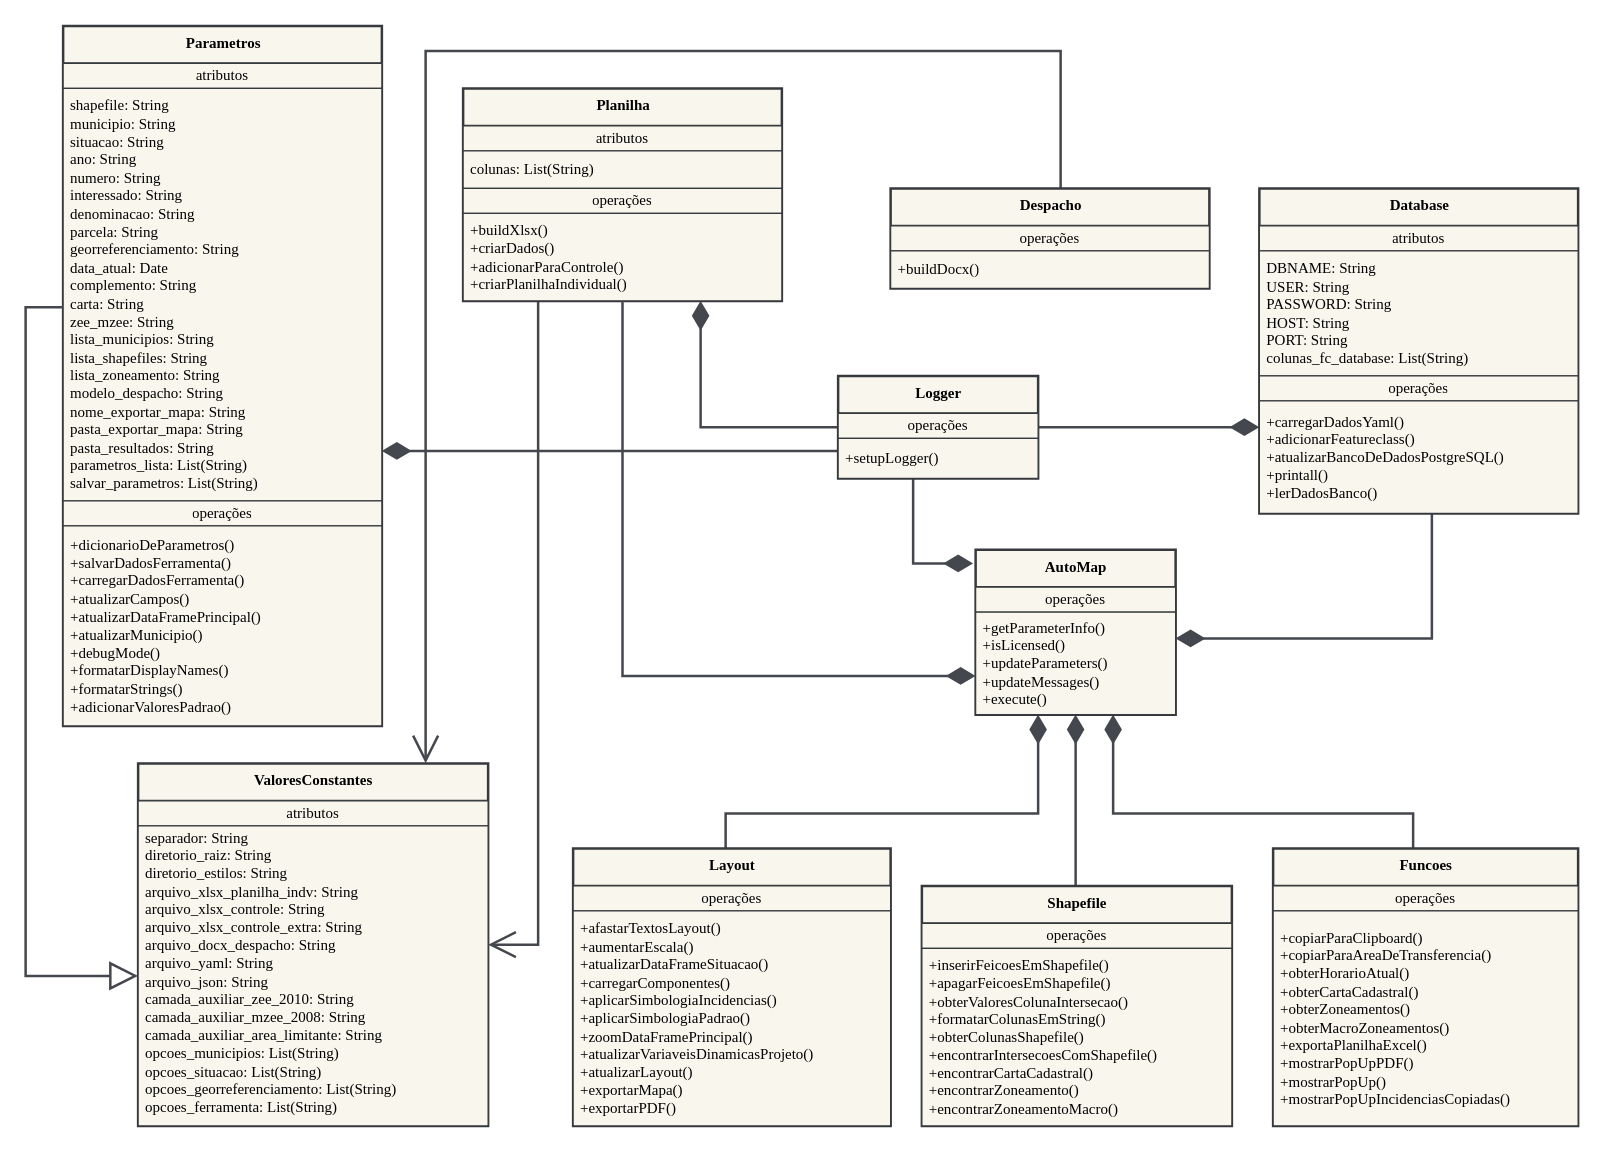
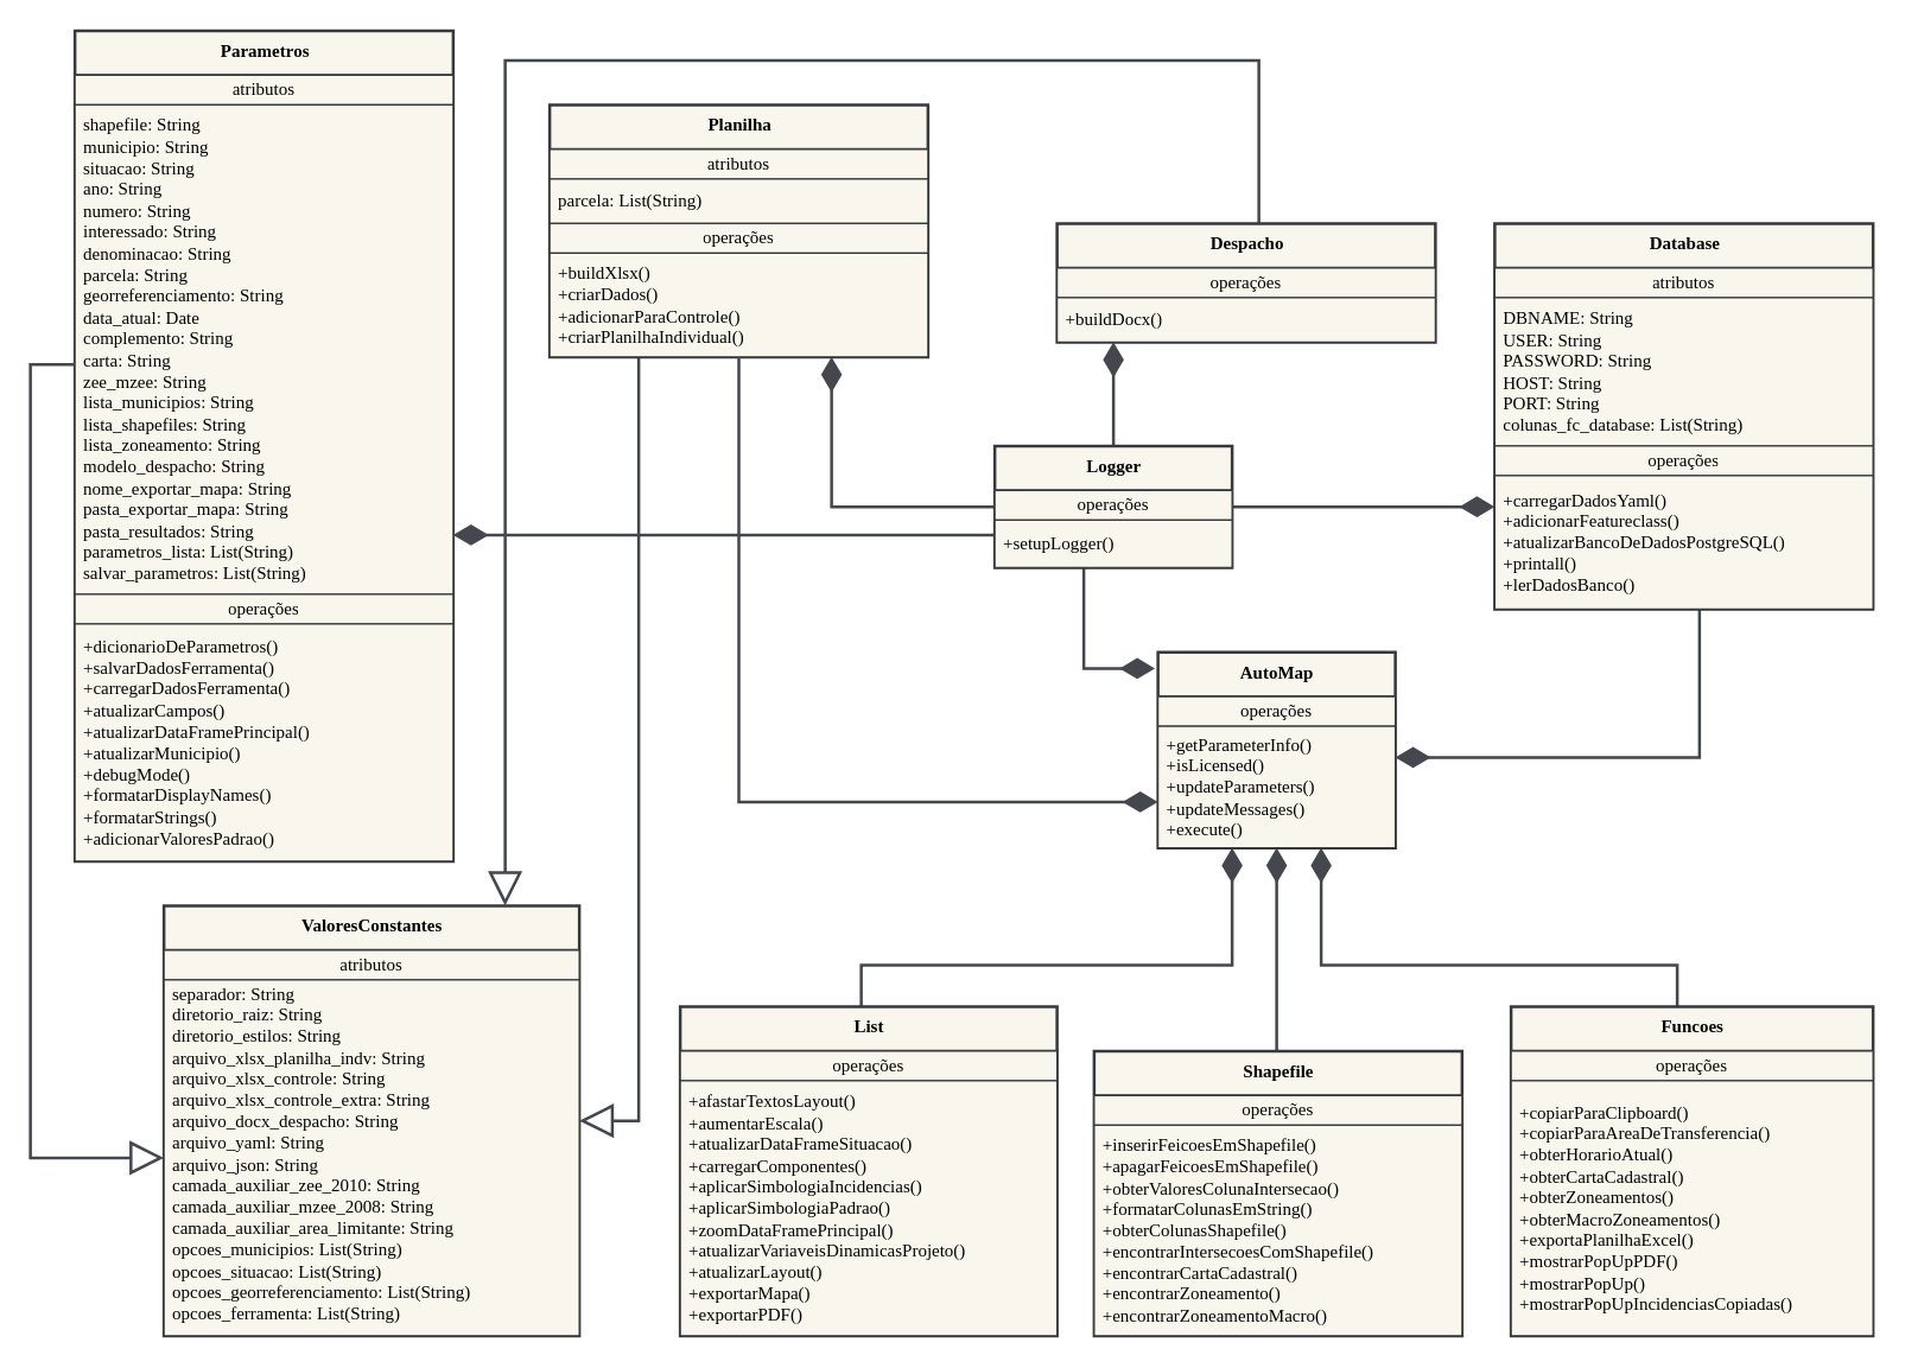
- <mxCell id="36" value="&lt;div&gt;&lt;span style=&quot;background-color: initial;&quot;&gt;&lt;div&gt;colunas: List(String)&lt;/div&gt;&lt;/span&gt;&lt;/div&gt;" style="text;html=1;strokeColor=#36393d;fillColor=#f9f7ed;align=left;verticalAlign=middle;spacingLeft=4;spacingRight=4;overflow=hidden;rotatable=0;points=[[0,0.5],[1,0.5]];portConstraint=eastwest;fontColor=#000000;fontFamily=Verdana;" parent="34" vertex="1"><mxGeometry y="50" width="255" height="30" as="geometry" /></mxCell>
+ <mxCell id="36" value="&lt;div&gt;&lt;span style=&quot;background-color: initial;&quot;&gt;&lt;div&gt;parcela: List(String)&lt;/div&gt;&lt;/span&gt;&lt;/div&gt;" style="text;html=1;strokeColor=#36393d;fillColor=#f9f7ed;align=left;verticalAlign=middle;spacingLeft=4;spacingRight=4;overflow=hidden;rotatable=0;points=[[0,0.5],[1,0.5]];portConstraint=eastwest;fontColor=#000000;fontFamily=Verdana;" parent="34" vertex="1"><mxGeometry y="50" width="255" height="30" as="geometry" /></mxCell>
+ <mxCell id="29" style="edgeStyle=orthogonalEdgeStyle;rounded=0;html=1;strokeColor=#44474D;strokeWidth=2;startArrow=none;startFill=0;endArrow=diamondThin;endFill=1;startSize=18;endSize=18;" parent="1" source="30" target="40" edge="1"><mxGeometry relative="1" as="geometry"><Array as="points"><mxPoint x="750" y="250" /><mxPoint x="750" y="250" /></Array></mxGeometry></mxCell>
- <mxCell id="39" style="edgeStyle=orthogonalEdgeStyle;rounded=0;html=1;strokeColor=#44474D;strokeWidth=2;startArrow=none;startFill=0;endArrow=open;endFill=0;startSize=18;endSize=18;" parent="1" source="40" target="7" edge="1"><mxGeometry relative="1" as="geometry"><Array as="points"><mxPoint x="848" y="40" /><mxPoint x="340" y="40" /></Array></mxGeometry></mxCell>
+ <mxCell id="39" style="edgeStyle=orthogonalEdgeStyle;rounded=0;html=1;strokeColor=#44474D;strokeWidth=2;startArrow=none;startFill=0;endArrow=block;endFill=0;startSize=18;endSize=18;" parent="1" source="40" target="7" edge="1"><mxGeometry relative="1" as="geometry"><Array as="points"><mxPoint x="848" y="40" /><mxPoint x="340" y="40" /></Array></mxGeometry></mxCell>
- <mxCell id="15" value="&lt;b&gt;Layout&lt;/b&gt;" style="swimlane;fontStyle=0;align=center;verticalAlign=top;childLayout=stackLayout;horizontal=1;startSize=30;horizontalStack=0;resizeParent=1;resizeParentMax=0;resizeLast=0;collapsible=0;marginBottom=0;html=1;strokeWidth=2;fillColor=#f9f7ed;strokeColor=#36393d;fontColor=#000000;fontFamily=Verdana;" parent="1" vertex="1"><mxGeometry x="458" y="678" width="254" height="222" as="geometry" /></mxCell>
+ <mxCell id="15" value="&lt;b&gt;List&lt;/b&gt;" style="swimlane;fontStyle=0;align=center;verticalAlign=top;childLayout=stackLayout;horizontal=1;startSize=30;horizontalStack=0;resizeParent=1;resizeParentMax=0;resizeLast=0;collapsible=0;marginBottom=0;html=1;strokeWidth=2;fillColor=#f9f7ed;strokeColor=#36393d;fontColor=#000000;fontFamily=Verdana;" parent="1" vertex="1"><mxGeometry x="458" y="678" width="254" height="222" as="geometry" /></mxCell>
- <mxCell id="33" style="edgeStyle=orthogonalEdgeStyle;rounded=0;html=1;strokeColor=#44474D;strokeWidth=2;startArrow=none;startFill=0;endArrow=open;endFill=0;startSize=18;endSize=18;" parent="1" source="34" target="7" edge="1"><mxGeometry relative="1" as="geometry"><Array as="points"><mxPoint x="430" y="755" /></Array></mxGeometry></mxCell>
+ <mxCell id="33" style="edgeStyle=orthogonalEdgeStyle;rounded=0;html=1;strokeColor=#44474D;strokeWidth=2;startArrow=none;startFill=0;endArrow=block;endFill=0;startSize=18;endSize=18;" parent="1" source="34" target="7" edge="1"><mxGeometry relative="1" as="geometry"><Array as="points"><mxPoint x="430" y="755" /></Array></mxGeometry></mxCell>
